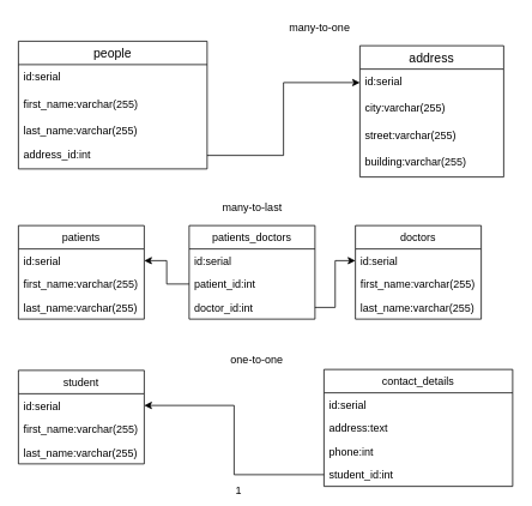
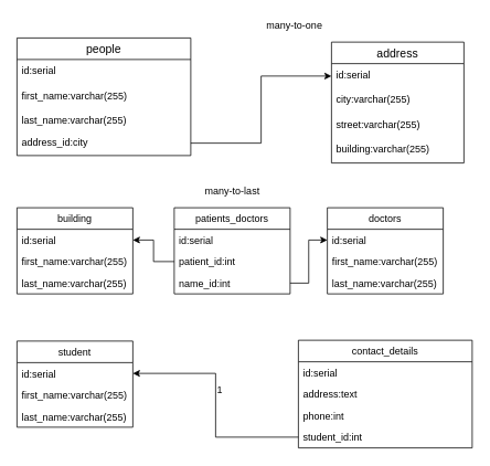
- <mxCell id="6" value="address_id:int" style="text;strokeColor=none;fillColor=none;spacingLeft=4;spacingRight=4;overflow=hidden;rotatable=0;points=[[0,0.5],[1,0.5]];portConstraint=eastwest;fontSize=12;" parent="2" vertex="1"><mxGeometry y="112" width="210" height="30" as="geometry" /></mxCell>
+ <mxCell id="6" value="address_id:city" style="text;strokeColor=none;fillColor=none;spacingLeft=4;spacingRight=4;overflow=hidden;rotatable=0;points=[[0,0.5],[1,0.5]];portConstraint=eastwest;fontSize=12;" parent="2" vertex="1"><mxGeometry y="112" width="210" height="30" as="geometry" /></mxCell>
- <mxCell id="14" value="patients" style="swimlane;fontStyle=0;childLayout=stackLayout;horizontal=1;startSize=26;fillColor=none;horizontalStack=0;resizeParent=1;resizeParentMax=0;resizeLast=0;collapsible=1;marginBottom=0;" vertex="1" parent="1"><mxGeometry x="20" y="250" width="140" height="104" as="geometry" /></mxCell>
+ <mxCell id="14" value="building" style="swimlane;fontStyle=0;childLayout=stackLayout;horizontal=1;startSize=26;fillColor=none;horizontalStack=0;resizeParent=1;resizeParentMax=0;resizeLast=0;collapsible=1;marginBottom=0;" vertex="1" parent="1"><mxGeometry x="20" y="250" width="140" height="104" as="geometry" /></mxCell>
- <mxCell id="21" value="doctor_id:int" style="text;strokeColor=none;fillColor=none;align=left;verticalAlign=top;spacingLeft=4;spacingRight=4;overflow=hidden;rotatable=0;points=[[0,0.5],[1,0.5]];portConstraint=eastwest;" vertex="1" parent="18"><mxGeometry y="78" width="140" height="26" as="geometry" /></mxCell>
+ <mxCell id="21" value="name_id:int" style="text;strokeColor=none;fillColor=none;align=left;verticalAlign=top;spacingLeft=4;spacingRight=4;overflow=hidden;rotatable=0;points=[[0,0.5],[1,0.5]];portConstraint=eastwest;" vertex="1" parent="18"><mxGeometry y="78" width="140" height="26" as="geometry" /></mxCell>
- <mxCell id="40" value="one-to-one" style="text;html=1;resizable=0;autosize=1;align=center;verticalAlign=middle;points=[];fillColor=none;strokeColor=none;rounded=0;" vertex="1" parent="1"><mxGeometry x="250" y="390" width="70" height="20" as="geometry" /></mxCell>
- <mxCell id="39" value="1" style="text;html=1;resizable=0;autosize=1;align=center;verticalAlign=middle;points=[];fillColor=none;strokeColor=none;rounded=0;fontColor=default;" vertex="1" parent="1"><mxGeometry x="255" y="535" width="20" height="20" as="geometry" /></mxCell>
+ <mxCell id="39" value="1" style="text;html=1;resizable=0;autosize=1;align=center;verticalAlign=middle;points=[];fillColor=none;strokeColor=none;rounded=0;fontColor=default;" vertex="1" parent="1"><mxGeometry x="255" y="460" width="20" height="20" as="geometry" /></mxCell>
